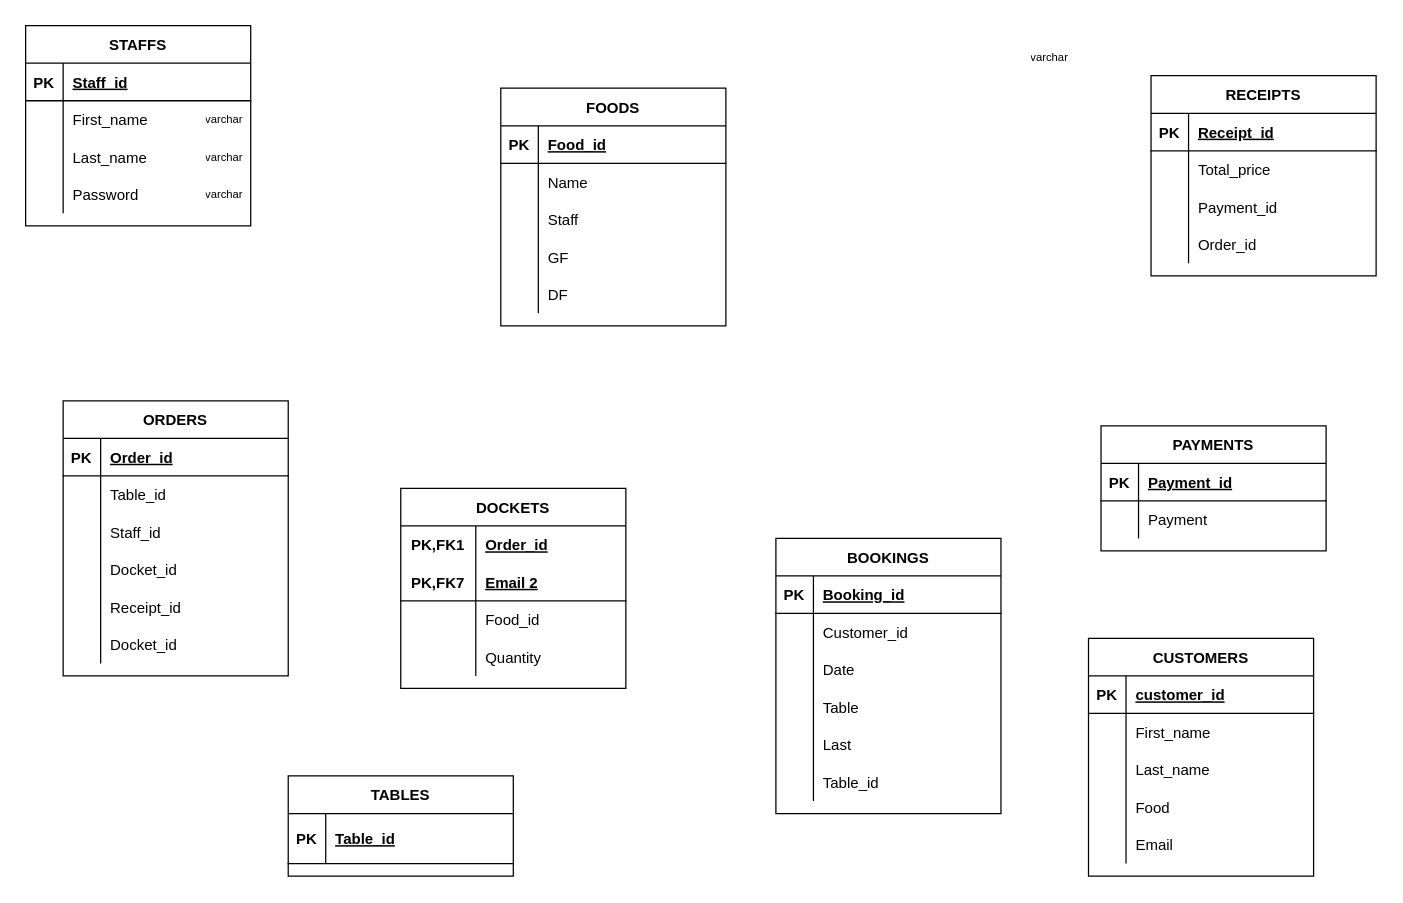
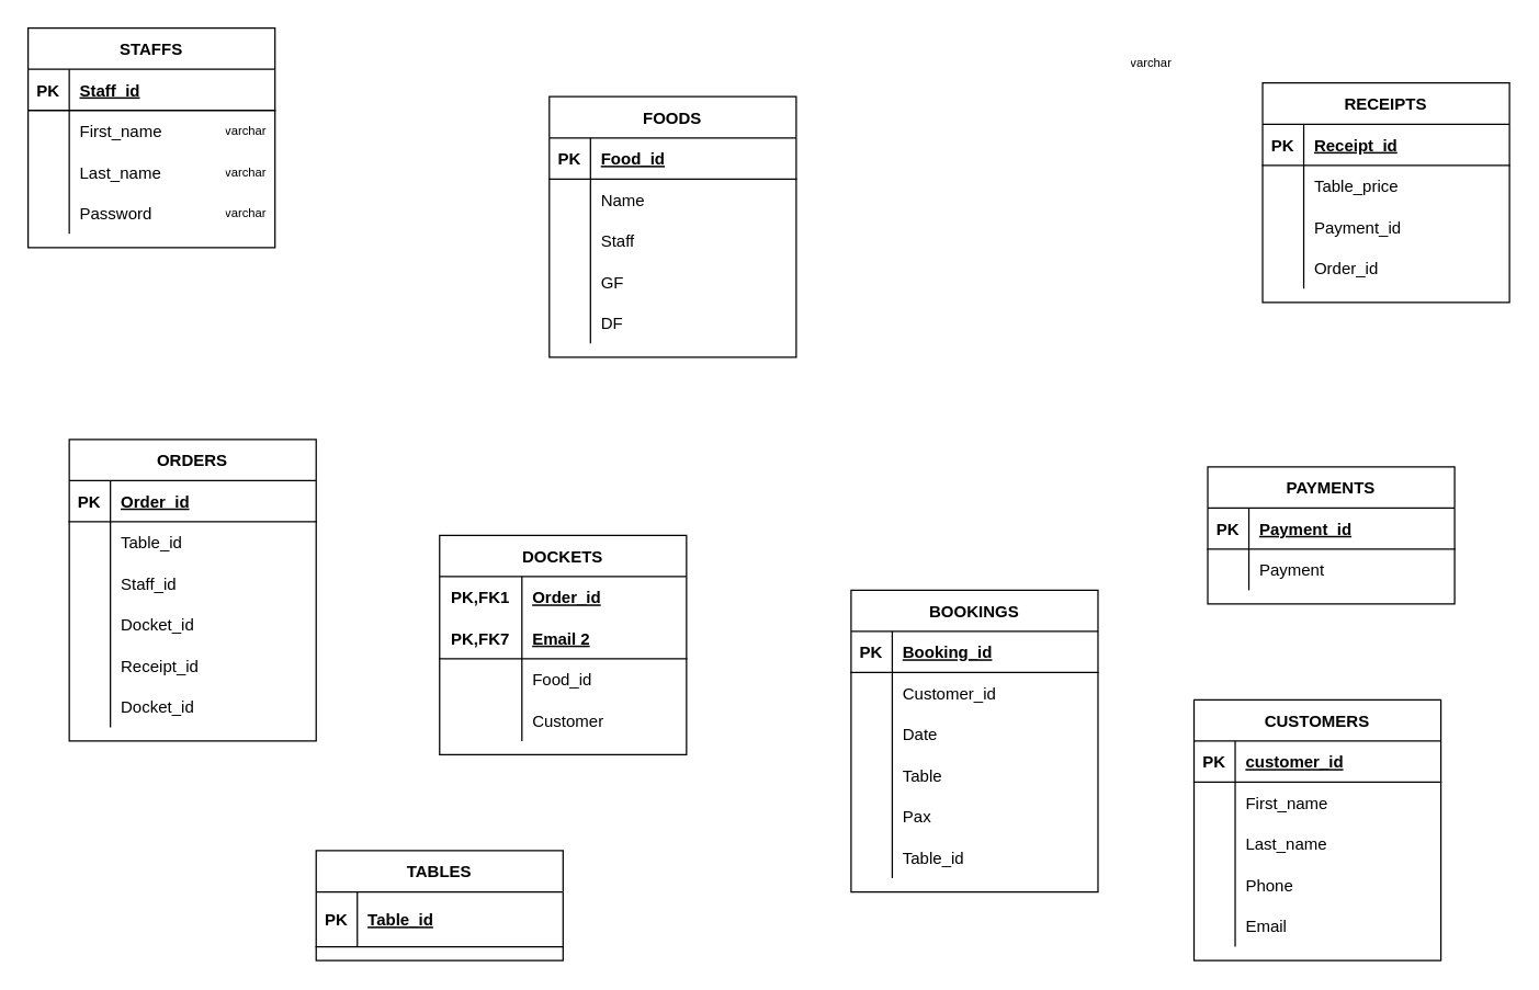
- <mxCell id="44" value="Total_price" style="shape=partialRectangle;connectable=0;fillColor=none;top=0;left=0;bottom=0;right=0;align=left;spacingLeft=6;overflow=hidden;" parent="42" vertex="1"><mxGeometry x="30" width="150" height="30" as="geometry"><mxRectangle width="150" height="30" as="alternateBounds" /></mxGeometry></mxCell>
+ <mxCell id="44" value="Table_price" style="shape=partialRectangle;connectable=0;fillColor=none;top=0;left=0;bottom=0;right=0;align=left;spacingLeft=6;overflow=hidden;" parent="42" vertex="1"><mxGeometry x="30" width="150" height="30" as="geometry"><mxRectangle width="150" height="30" as="alternateBounds" /></mxGeometry></mxCell>
- <mxCell id="121" value="Quantity" style="shape=partialRectangle;connectable=0;fillColor=none;top=0;left=0;bottom=0;right=0;align=left;spacingLeft=6;overflow=hidden;" parent="119" vertex="1"><mxGeometry x="60" width="120" height="30" as="geometry"><mxRectangle width="120" height="30" as="alternateBounds" /></mxGeometry></mxCell>
+ <mxCell id="121" value="Customer" style="shape=partialRectangle;connectable=0;fillColor=none;top=0;left=0;bottom=0;right=0;align=left;spacingLeft=6;overflow=hidden;" parent="119" vertex="1"><mxGeometry x="60" width="120" height="30" as="geometry"><mxRectangle width="120" height="30" as="alternateBounds" /></mxGeometry></mxCell>
- <mxCell id="89" value="Last" style="shape=partialRectangle;connectable=0;fillColor=none;top=0;left=0;bottom=0;right=0;align=left;spacingLeft=6;overflow=hidden;" parent="87" vertex="1"><mxGeometry x="30" width="150" height="30" as="geometry"><mxRectangle width="150" height="30" as="alternateBounds" /></mxGeometry></mxCell>
+ <mxCell id="89" value="Pax" style="shape=partialRectangle;connectable=0;fillColor=none;top=0;left=0;bottom=0;right=0;align=left;spacingLeft=6;overflow=hidden;" parent="87" vertex="1"><mxGeometry x="30" width="150" height="30" as="geometry"><mxRectangle width="150" height="30" as="alternateBounds" /></mxGeometry></mxCell>
- <mxCell id="70" value="Food" style="shape=partialRectangle;connectable=0;fillColor=none;top=0;left=0;bottom=0;right=0;align=left;spacingLeft=6;overflow=hidden;" parent="68" vertex="1"><mxGeometry x="30" width="150" height="30" as="geometry"><mxRectangle width="150" height="30" as="alternateBounds" /></mxGeometry></mxCell>
+ <mxCell id="70" value="Phone" style="shape=partialRectangle;connectable=0;fillColor=none;top=0;left=0;bottom=0;right=0;align=left;spacingLeft=6;overflow=hidden;" parent="68" vertex="1"><mxGeometry x="30" width="150" height="30" as="geometry"><mxRectangle width="150" height="30" as="alternateBounds" /></mxGeometry></mxCell>
